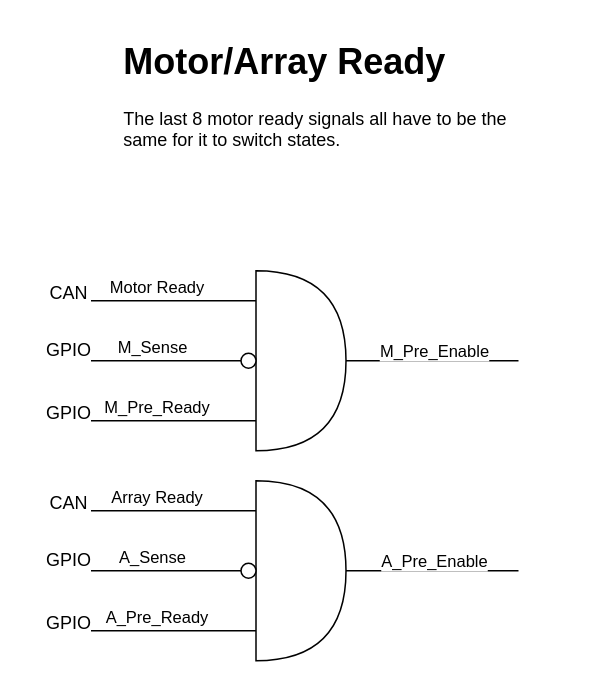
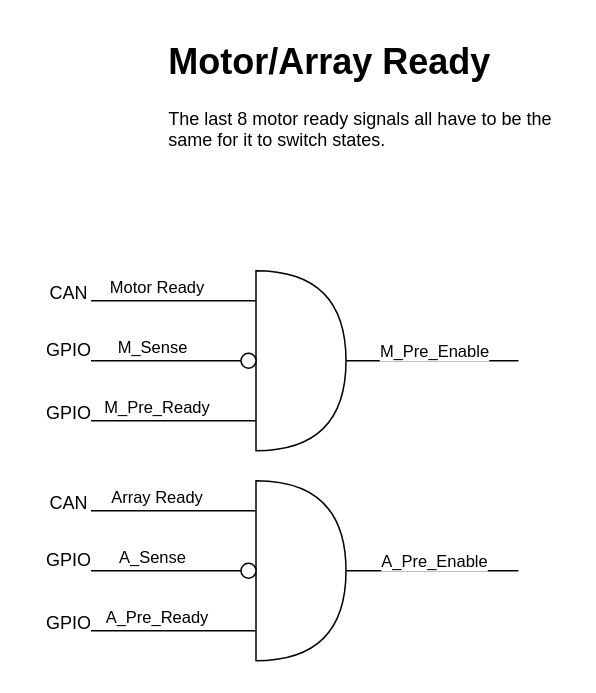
- <mxCell id="25" value="&lt;h1 style=&quot;margin-top: 0px;&quot;&gt;Motor/Array Ready&lt;/h1&gt;&lt;p&gt;The last 8 motor ready signals all have to be the same for it to switch states.&amp;nbsp;&lt;/p&gt;" style="text;html=1;whiteSpace=wrap;overflow=hidden;rounded=0;" vertex="1" parent="1"><mxGeometry x="80" y="20" width="265" height="120" as="geometry" /></mxCell>
+ <mxCell id="25" value="&lt;h1 style=&quot;margin-top: 0px;&quot;&gt;Motor/Array Ready&lt;/h1&gt;&lt;p&gt;The last 8 motor ready signals all have to be the same for it to switch states.&amp;nbsp;&lt;/p&gt;" style="text;html=1;whiteSpace=wrap;overflow=hidden;rounded=0;" vertex="1" parent="1"><mxGeometry x="110" y="20" width="265" height="120" as="geometry" /></mxCell>
